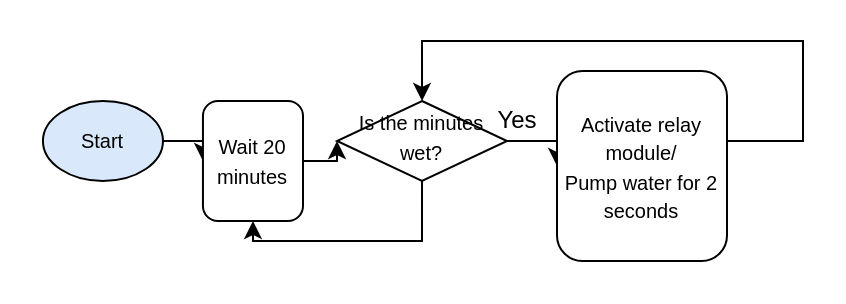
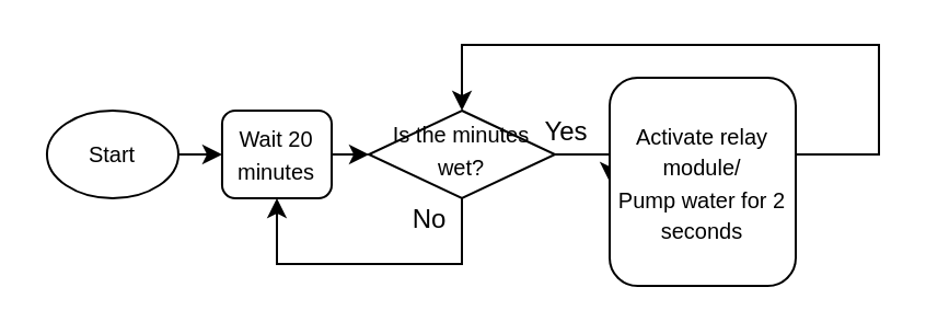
- <mxCell id="6" value="&lt;font style=&quot;font-size: 10px&quot;&gt;Start&lt;/font&gt;" style="ellipse;whiteSpace=wrap;html=1;fillColor=#dae8fc;" parent="1" vertex="1"><mxGeometry x="20.97" y="50" width="60.03" height="40" as="geometry" /></mxCell>
+ <mxCell id="6" value="&lt;font style=&quot;font-size: 10px&quot;&gt;Start&lt;/font&gt;" style="ellipse;whiteSpace=wrap;html=1;" parent="1" vertex="1"><mxGeometry x="20.97" y="50" width="60.03" height="40" as="geometry" /></mxCell>
- <mxCell id="9" value="&lt;font style=&quot;font-size: 10px&quot;&gt;Wait 20 minutes&lt;/font&gt;" style="rounded=1;whiteSpace=wrap;html=1;fontSize=12;glass=0;strokeWidth=1;shadow=0;" parent="1" vertex="1"><mxGeometry x="100.97" y="50" width="50.03" height="60" as="geometry" /></mxCell>
+ <mxCell id="9" value="&lt;font style=&quot;font-size: 10px&quot;&gt;Wait 20 minutes&lt;/font&gt;" style="rounded=1;whiteSpace=wrap;html=1;fontSize=12;glass=0;strokeWidth=1;shadow=0;" parent="1" vertex="1"><mxGeometry x="100.97" y="50" width="50.03" height="40" as="geometry" /></mxCell>
+ <mxCell id="7" value="No" style="text;html=1;strokeColor=none;fillColor=none;align=center;verticalAlign=middle;whiteSpace=wrap;rounded=0;" parent="1" vertex="1"><mxGeometry x="181" y="90" width="30" height="20" as="geometry" /></mxCell>
